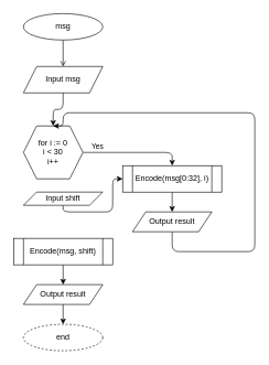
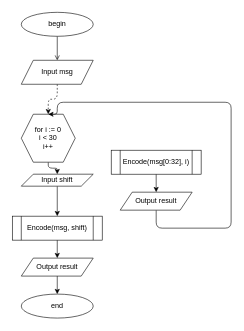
- <mxCell id="5" value="msg" style="ellipse;whiteSpace=wrap;html=1;" vertex="1" parent="1"><mxGeometry x="35" y="20" width="120" height="40" as="geometry" /></mxCell>
+ <mxCell id="5" value="begin" style="ellipse;whiteSpace=wrap;html=1;" vertex="1" parent="1"><mxGeometry x="35" y="20" width="120" height="40" as="geometry" /></mxCell>
- <mxCell id="2" style="edgeStyle=orthogonalEdgeStyle;html=1;exitX=0.5;exitY=1;exitDx=0;exitDy=0;entryX=0.5;entryY=0;entryDx=0;entryDy=0;" edge="1" parent="1" source="3" target="9"><mxGeometry relative="1" as="geometry" /></mxCell>
+ <mxCell id="2" style="edgeStyle=orthogonalEdgeStyle;html=1;exitX=0.5;exitY=1;exitDx=0;exitDy=0;entryX=0.5;entryY=0;entryDx=0;entryDy=0;dashed=1;" edge="1" parent="1" source="3" target="9"><mxGeometry relative="1" as="geometry" /></mxCell>
- <mxCell id="6" style="edgeStyle=orthogonalEdgeStyle;html=1;exitX=1;exitY=0.5;exitDx=0;exitDy=0;entryX=0.5;entryY=0;entryDx=0;entryDy=0;" edge="1" parent="1" source="9" target="12"><mxGeometry relative="1" as="geometry" /></mxCell>
- <mxCell id="7" value="Yes" style="edgeLabel;html=1;align=center;verticalAlign=middle;resizable=0;points=[];" vertex="1" connectable="0" parent="6"><mxGeometry x="-0.733" y="4" relative="1" as="geometry"><mxPoint y="-6" as="offset" /></mxGeometry></mxCell>
- <mxCell id="15" style="edgeStyle=orthogonalEdgeStyle;html=1;exitX=0.5;exitY=1;exitDx=0;exitDy=0;" edge="1" parent="1" source="16" target="12"><mxGeometry relative="1" as="geometry" /></mxCell>
+ <mxCell id="15" style="edgeStyle=orthogonalEdgeStyle;html=1;exitX=0.5;exitY=1;exitDx=0;exitDy=0;entryX=0.5;entryY=0;entryDx=0;entryDy=0;" edge="1" parent="1" source="16" target="18"><mxGeometry relative="1" as="geometry" /></mxCell>
+ <mxCell id="8" style="edgeStyle=orthogonalEdgeStyle;html=1;exitX=0.5;exitY=1;exitDx=0;exitDy=0;entryX=0.5;entryY=0;entryDx=0;entryDy=0;" edge="1" parent="1" source="9" target="16"><mxGeometry relative="1" as="geometry" /></mxCell>
- <mxCell id="10" value="end" style="ellipse;whiteSpace=wrap;html=1;dashed=1;" vertex="1" parent="1"><mxGeometry x="35" y="490" width="120" height="40" as="geometry" /></mxCell>
+ <mxCell id="10" value="end" style="ellipse;whiteSpace=wrap;html=1;" vertex="1" parent="1"><mxGeometry x="35" y="490" width="120" height="40" as="geometry" /></mxCell>
